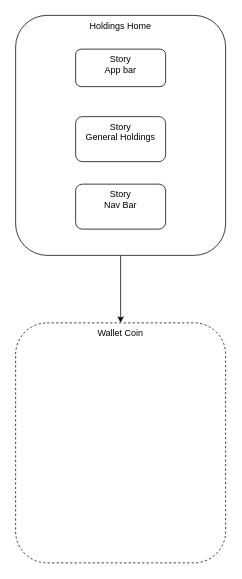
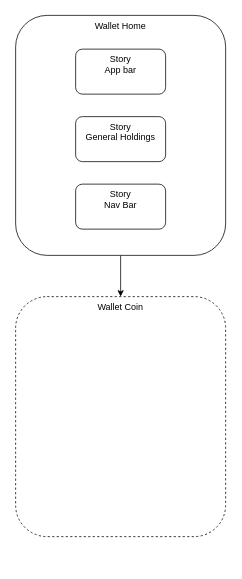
- <mxCell id="3" value="Holdings Home" style="rounded=1;whiteSpace=wrap;html=1;align=center;verticalAlign=top;" vertex="1" parent="1"><mxGeometry x="20" y="20" width="280" height="320" as="geometry" /></mxCell>
+ <mxCell id="3" value="Wallet Home" style="rounded=1;whiteSpace=wrap;html=1;align=center;verticalAlign=top;" vertex="1" parent="1"><mxGeometry x="20" y="20" width="280" height="320" as="geometry" /></mxCell>
- <mxCell id="5" value="Story&lt;br&gt;App bar" style="rounded=1;whiteSpace=wrap;html=1;align=center;verticalAlign=top;" vertex="1" parent="1"><mxGeometry x="100" y="65" width="120" height="50" as="geometry" /></mxCell>
+ <mxCell id="5" value="Story&lt;br&gt;App bar" style="rounded=1;whiteSpace=wrap;html=1;align=center;verticalAlign=top;" vertex="1" parent="1"><mxGeometry x="100" y="65" width="120" height="60" as="geometry" /></mxCell>
- <mxCell id="7" value="Wallet Coin" style="rounded=1;whiteSpace=wrap;html=1;align=center;verticalAlign=top;dashed=1;" vertex="1" parent="1"><mxGeometry x="20" y="430" width="280" height="320" as="geometry" /></mxCell>
+ <mxCell id="7" value="Wallet Coin" style="rounded=1;whiteSpace=wrap;html=1;align=center;verticalAlign=top;dashed=1;" vertex="1" parent="1"><mxGeometry x="20" y="395" width="280" height="320" as="geometry" /></mxCell>
